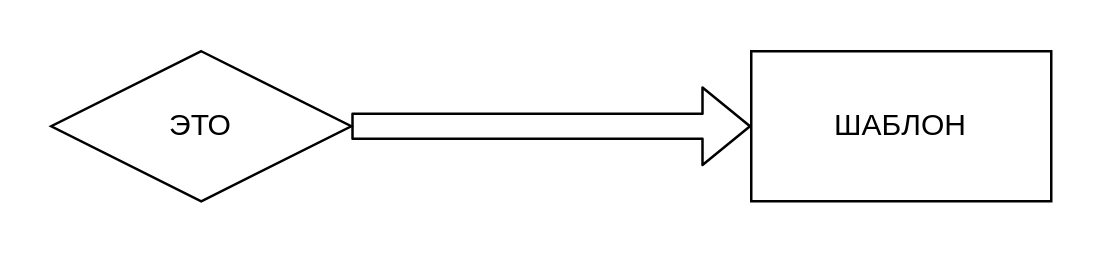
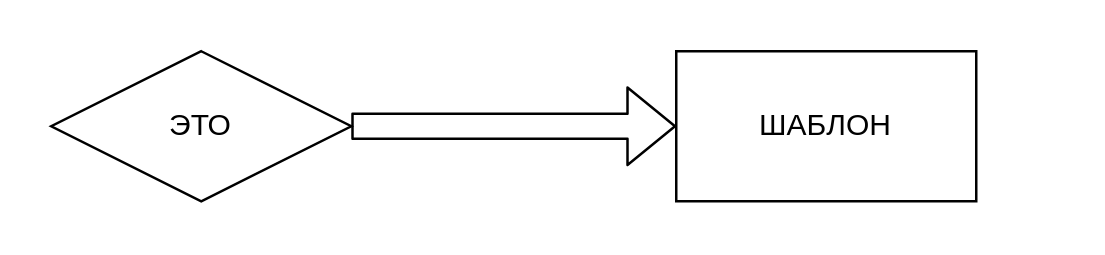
- <mxCell id="4" value="ШАБЛОН" style="whiteSpace=wrap;html=1;" vertex="1" parent="1"><mxGeometry x="300" y="20" width="120" height="60" as="geometry" /></mxCell>
+ <mxCell id="4" value="ШАБЛОН" style="whiteSpace=wrap;html=1;" vertex="1" parent="1"><mxGeometry x="270" y="20" width="120" height="60" as="geometry" /></mxCell>
